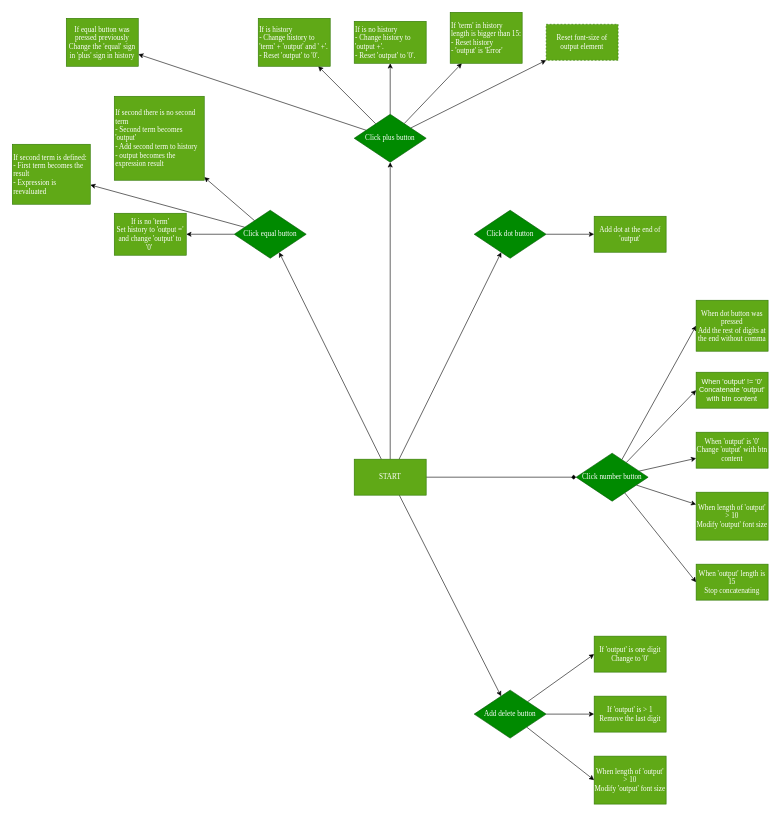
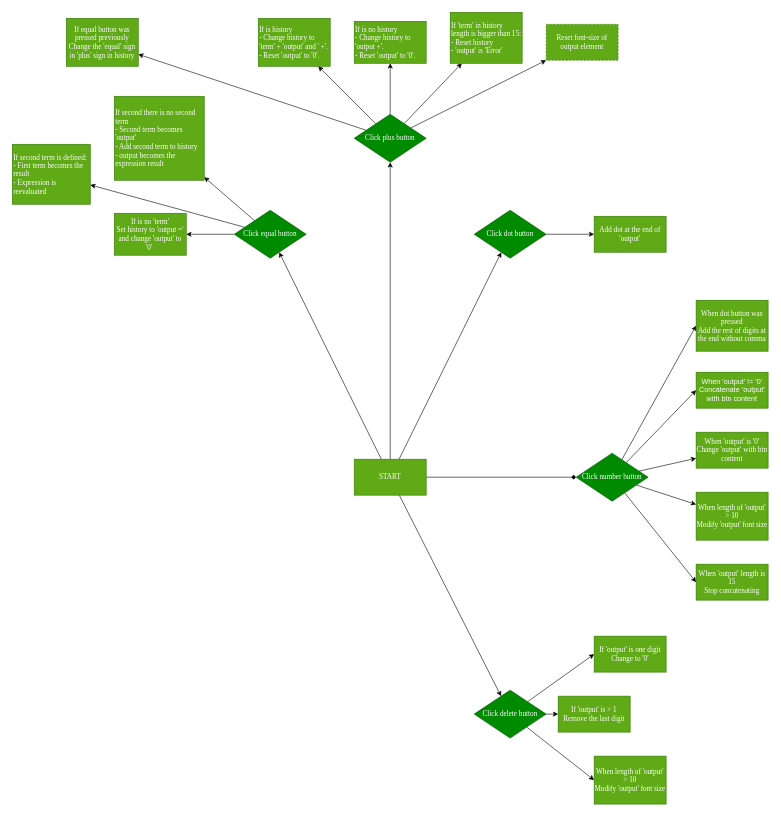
- <mxCell id="21" value="Add delete button" style="rhombus;whiteSpace=wrap;html=1;fontFamily=Tahoma;fillColor=#008a00;strokeColor=#005700;fontColor=#ffffff;" parent="1" vertex="1"><mxGeometry x="790" y="1150" width="120" height="80" as="geometry" /></mxCell>
+ <mxCell id="21" value="Click delete button" style="rhombus;whiteSpace=wrap;html=1;fontFamily=Tahoma;fillColor=#008a00;strokeColor=#005700;fontColor=#ffffff;" parent="1" vertex="1"><mxGeometry x="790" y="1150" width="120" height="80" as="geometry" /></mxCell>
- <mxCell id="23" value="If 'output' is &amp;gt; 1&lt;br&gt;Remove the last digit" style="whiteSpace=wrap;html=1;fontFamily=Tahoma;fillColor=#60a917;strokeColor=#2D7600;fontColor=#ffffff;" parent="1" vertex="1"><mxGeometry x="990" y="1160" width="120" height="60" as="geometry" /></mxCell>
+ <mxCell id="23" value="If 'output' is &amp;gt; 1&lt;br&gt;Remove the last digit" style="whiteSpace=wrap;html=1;fontFamily=Tahoma;fillColor=#60a917;strokeColor=#2D7600;fontColor=#ffffff;" parent="1" vertex="1"><mxGeometry x="930" y="1160" width="120" height="60" as="geometry" /></mxCell>
